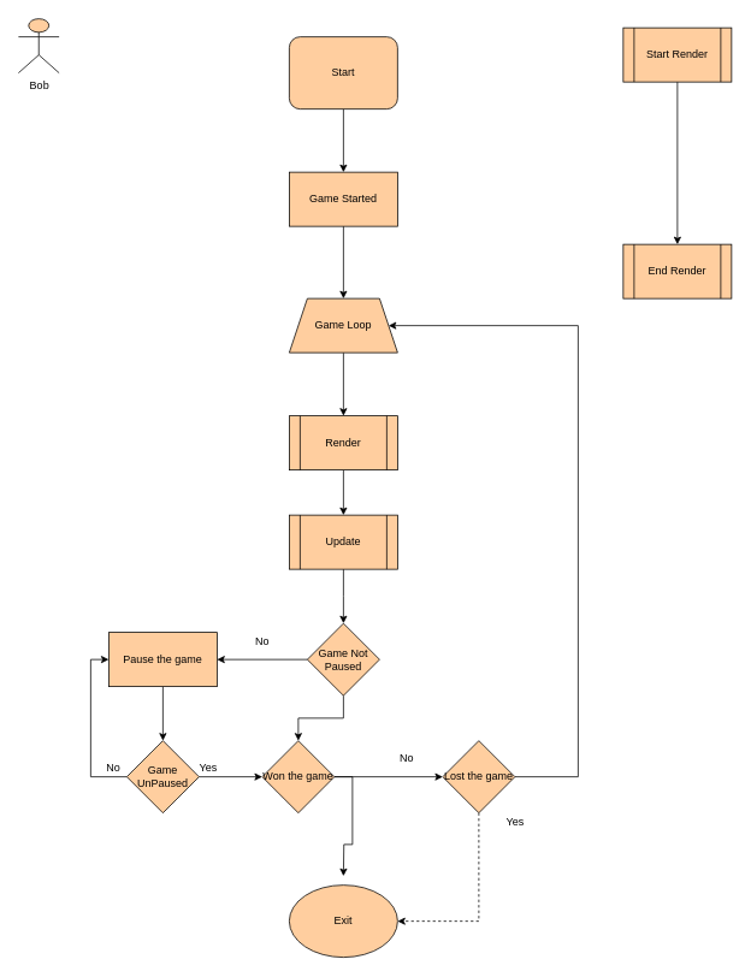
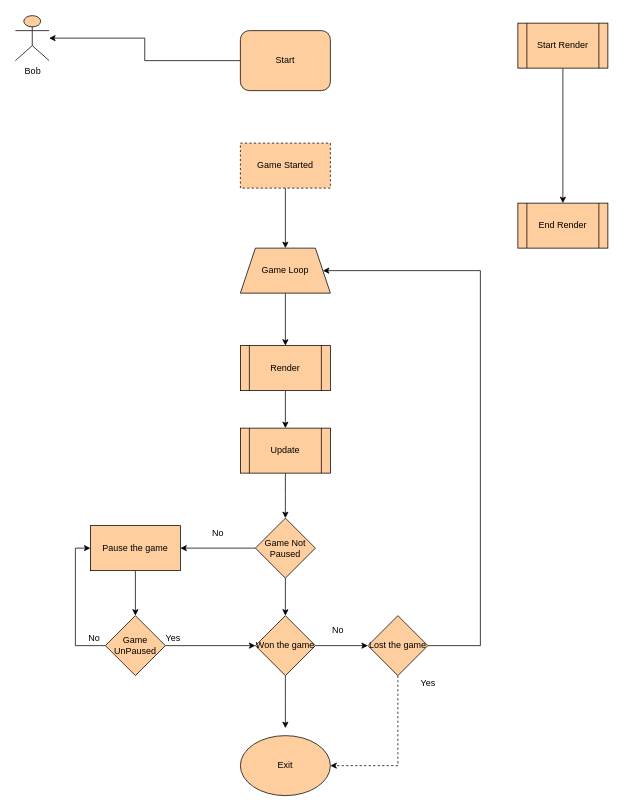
- <mxCell id="3" style="edgeStyle=orthogonalEdgeStyle;rounded=0;orthogonalLoop=1;jettySize=auto;html=1;entryX=0.5;entryY=0;entryDx=0;entryDy=0;" edge="1" parent="1" source="4" target="6"><mxGeometry relative="1" as="geometry" /></mxCell>
+ <mxCell id="3" style="edgeStyle=orthogonalEdgeStyle;rounded=0;orthogonalLoop=1;jettySize=auto;html=1;" edge="1" parent="1" source="4" target="2"><mxGeometry relative="1" as="geometry" /></mxCell>
- <mxCell id="6" value="Game Started" style="rounded=0;whiteSpace=wrap;html=1;fillColor=#FFCE9F;" vertex="1" parent="1"><mxGeometry x="320" y="190" width="120" height="60" as="geometry" /></mxCell>
+ <mxCell id="6" value="Game Started" style="rounded=0;whiteSpace=wrap;html=1;fillColor=#FFCE9F;dashed=1;" vertex="1" parent="1"><mxGeometry x="320" y="190" width="120" height="60" as="geometry" /></mxCell>
- <mxCell id="21" value="Won the game" style="rhombus;whiteSpace=wrap;html=1;fillColor=#FFCE9F;" vertex="1" parent="1"><mxGeometry x="290" y="820" width="80" height="80" as="geometry" /></mxCell>
+ <mxCell id="21" value="Won the game" style="rhombus;whiteSpace=wrap;html=1;fillColor=#FFCE9F;" vertex="1" parent="1"><mxGeometry x="340" y="820" width="80" height="80" as="geometry" /></mxCell>
